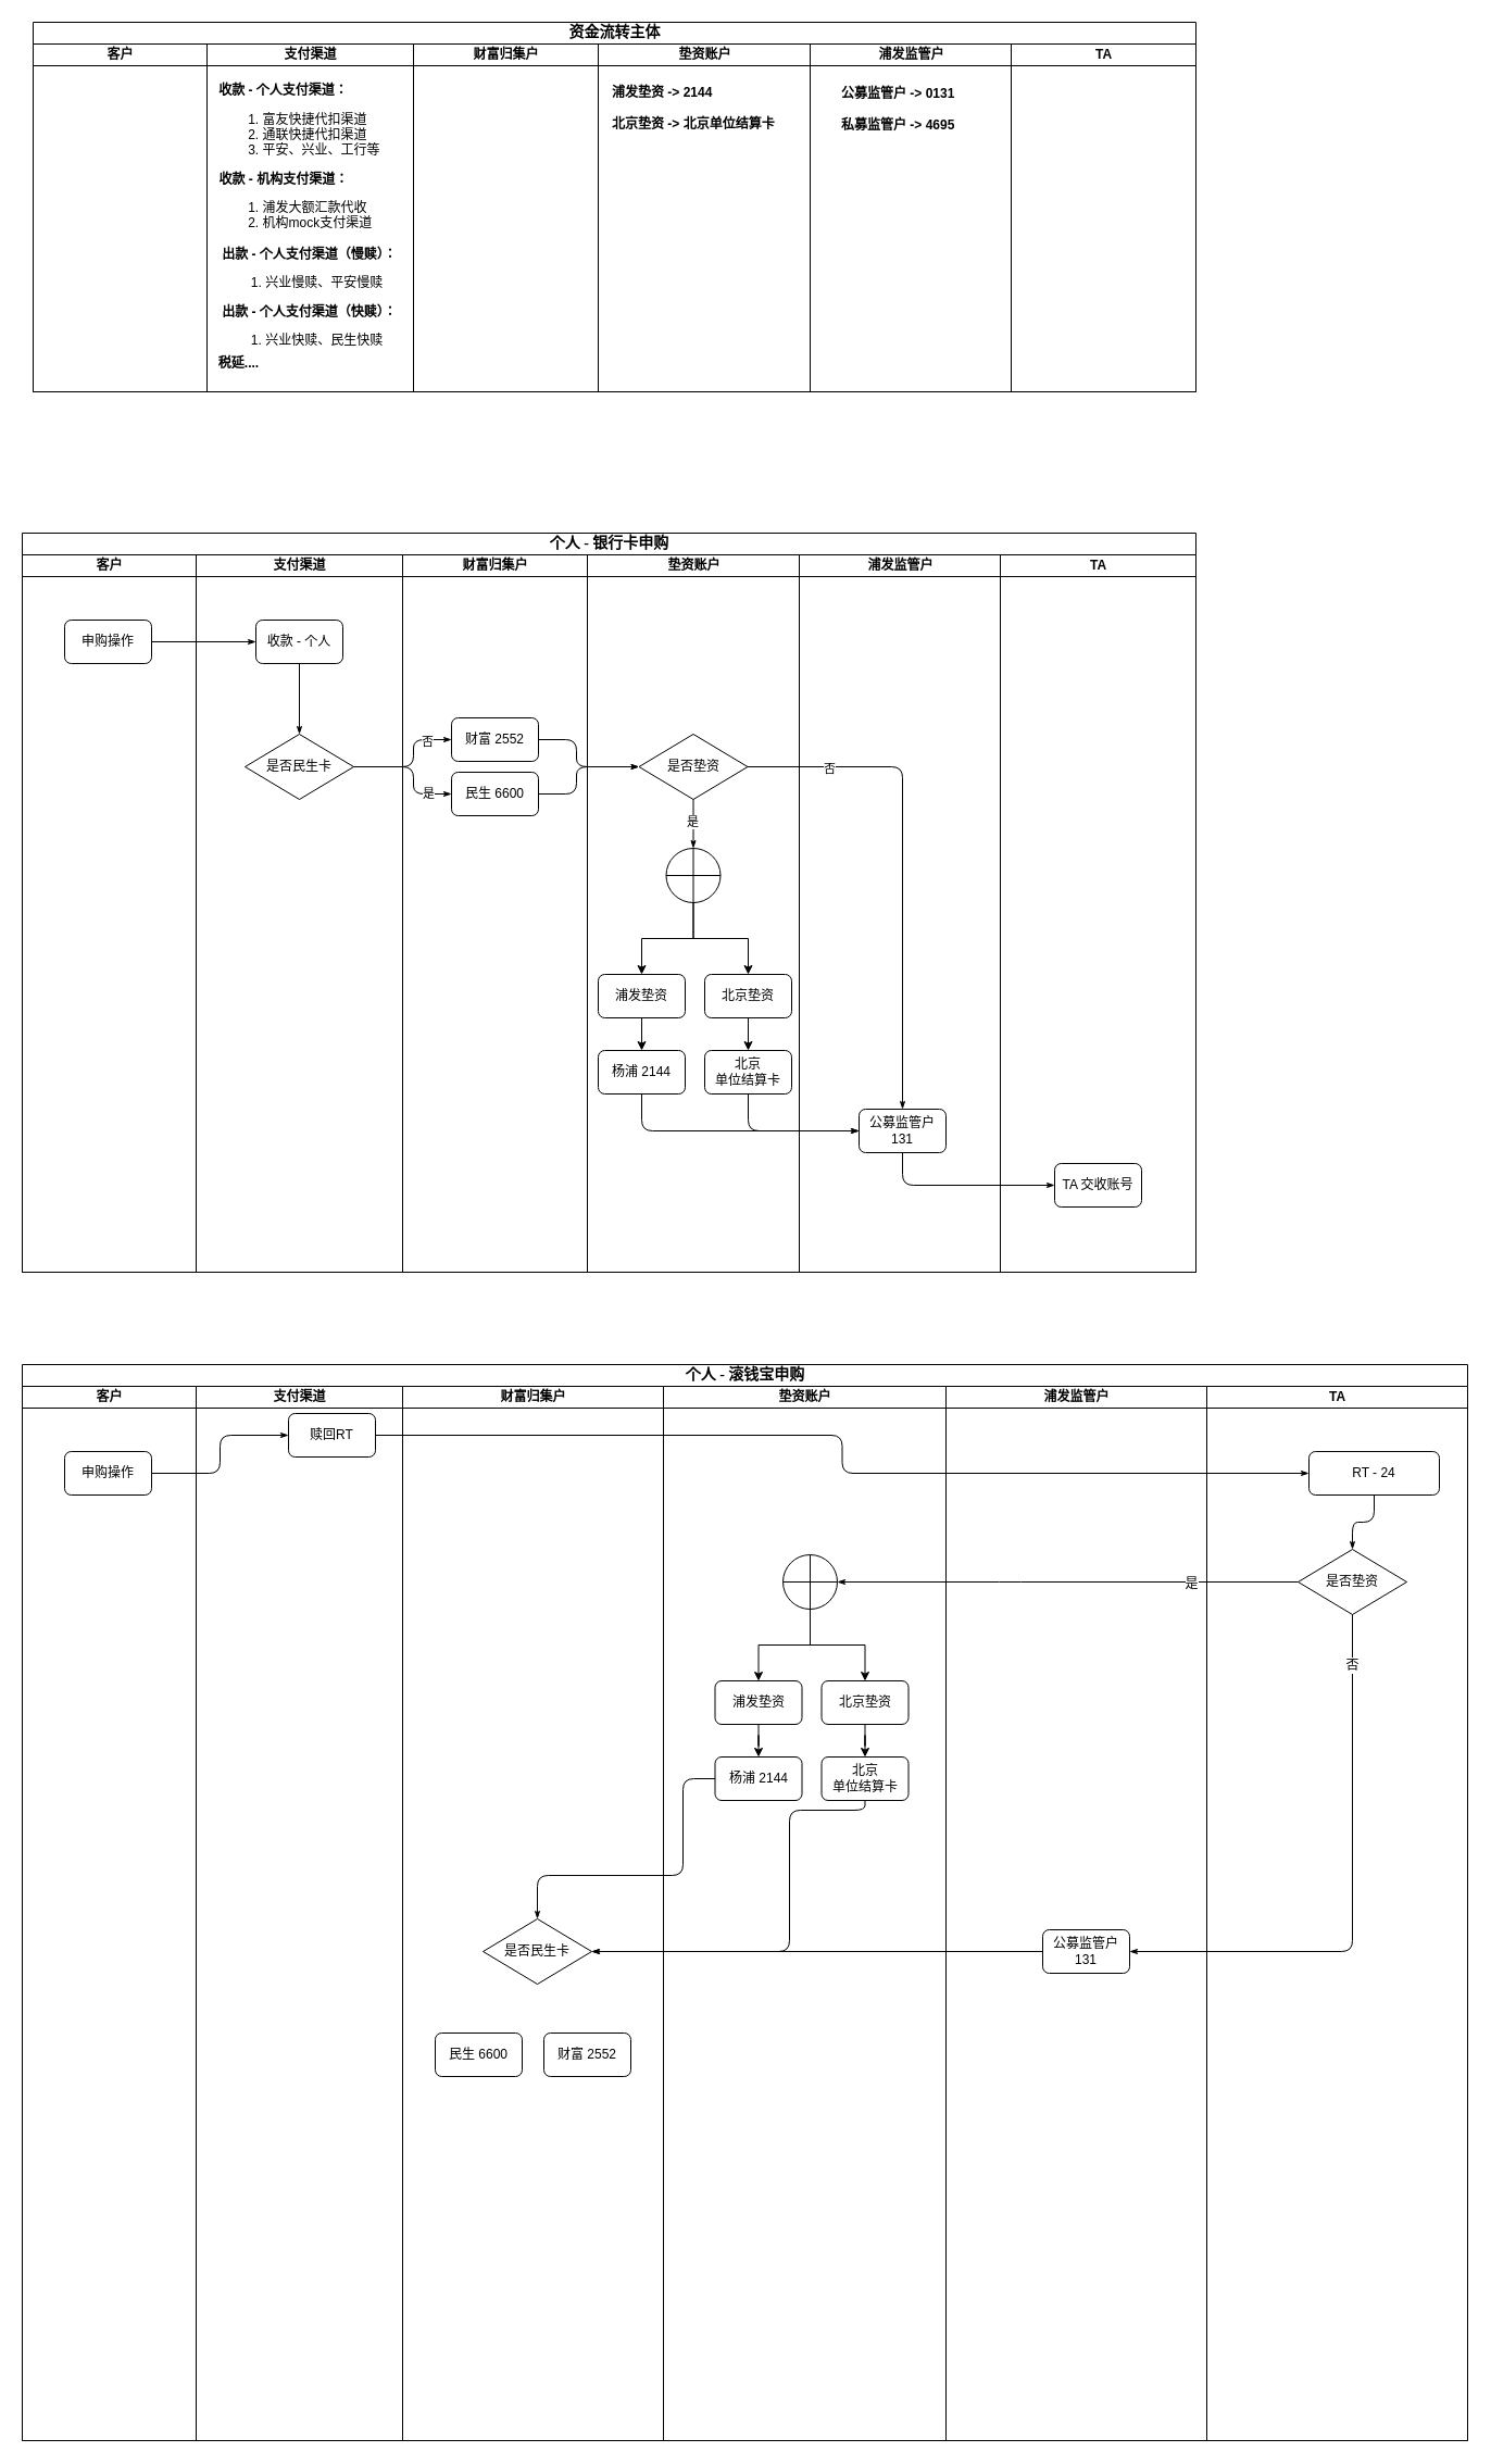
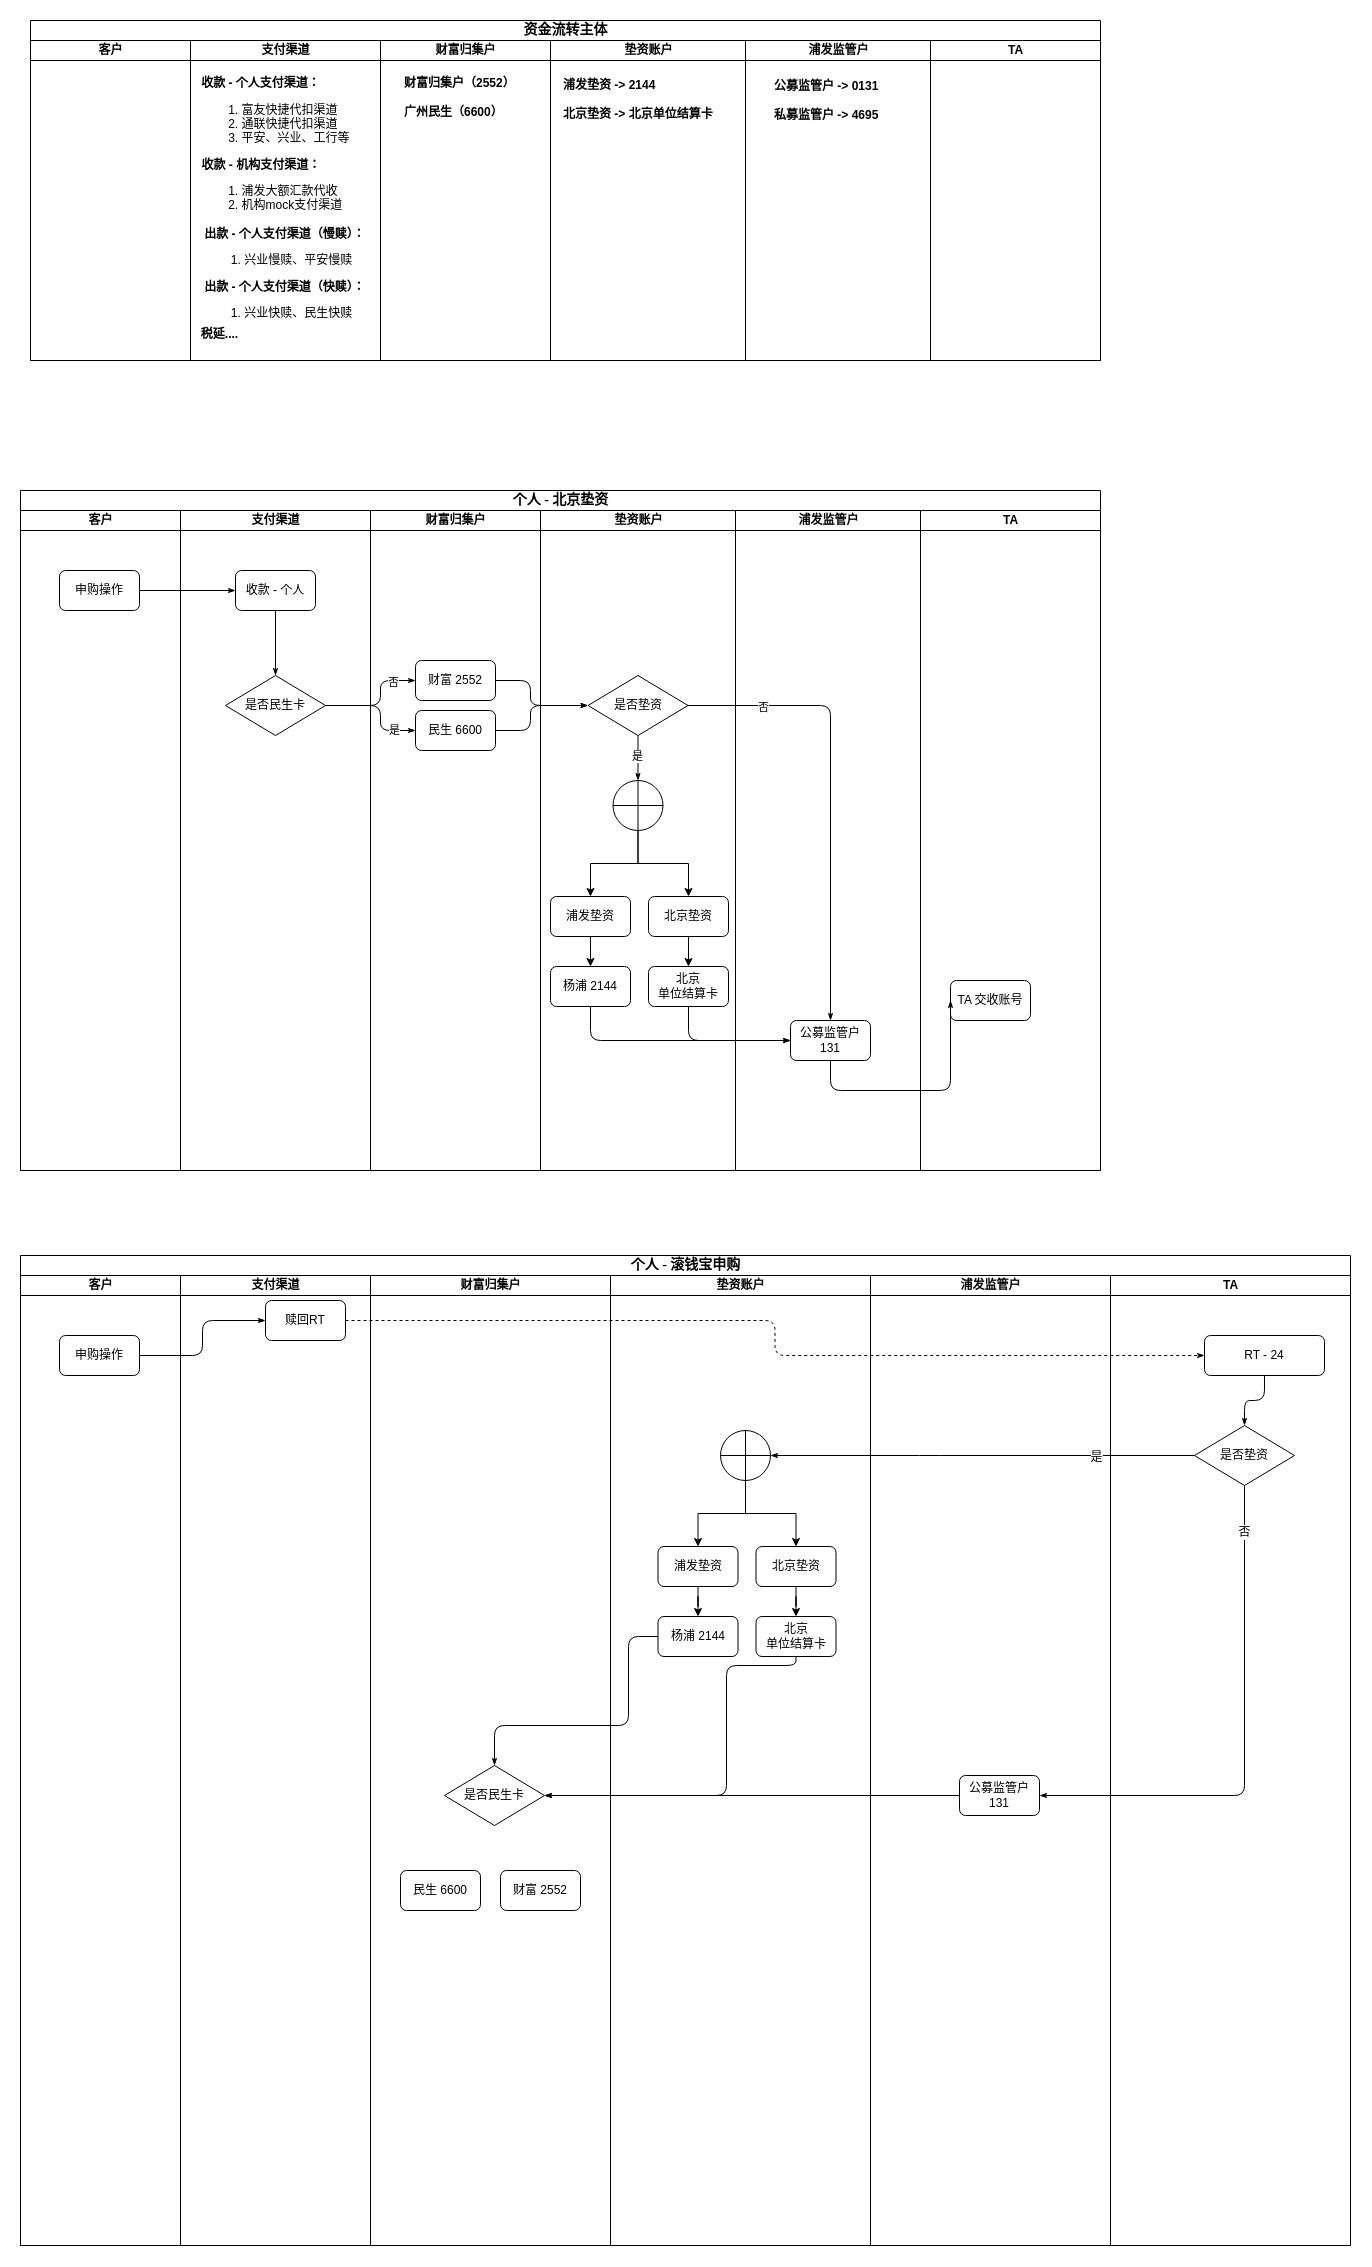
+ <mxCell id="7" value="&lt;b style=&quot;background-color: initial;&quot;&gt;财富归集户（2552）&lt;br&gt;&lt;/b&gt;&lt;br&gt;&lt;b style=&quot;background-color: initial;&quot;&gt;广州民生（6600）&lt;/b&gt;" style="text;html=1;align=left;verticalAlign=middle;resizable=0;points=[];autosize=1;strokeColor=none;fillColor=none;" vertex="1" parent="6"><mxGeometry x="22" y="27" width="130" height="60" as="geometry" /></mxCell>
- <mxCell id="15" value="&lt;font style=&quot;font-size: 14px;&quot;&gt;个人 - 银行卡申购&lt;/font&gt;" style="swimlane;html=1;childLayout=stackLayout;startSize=20;rounded=0;shadow=0;labelBackgroundColor=none;strokeWidth=1;fontFamily=Verdana;fontSize=8;align=center;" vertex="1" parent="1"><mxGeometry x="20" y="490" width="1080" height="680" as="geometry"><mxRectangle x="70" y="40" width="60" height="20" as="alternateBounds" /></mxGeometry></mxCell>
+ <mxCell id="15" value="&lt;font style=&quot;font-size: 14px;&quot;&gt;个人 - 北京垫资&lt;/font&gt;" style="swimlane;html=1;childLayout=stackLayout;startSize=20;rounded=0;shadow=0;labelBackgroundColor=none;strokeWidth=1;fontFamily=Verdana;fontSize=8;align=center;" vertex="1" parent="1"><mxGeometry x="20" y="490" width="1080" height="680" as="geometry"><mxRectangle x="70" y="40" width="60" height="20" as="alternateBounds" /></mxGeometry></mxCell>
- <mxCell id="44" value="TA 交收账号" style="rounded=1;whiteSpace=wrap;html=1;" vertex="1" parent="43"><mxGeometry x="50" y="560" width="80" height="40" as="geometry" /></mxCell>
+ <mxCell id="44" value="TA 交收账号" style="rounded=1;whiteSpace=wrap;html=1;" vertex="1" parent="43"><mxGeometry x="30" y="470" width="80" height="40" as="geometry" /></mxCell>
- <mxCell id="80" style="edgeStyle=orthogonalEdgeStyle;rounded=1;orthogonalLoop=1;jettySize=auto;html=1;entryX=0;entryY=0.5;entryDx=0;entryDy=0;strokeColor=default;strokeWidth=1;align=center;verticalAlign=middle;fontFamily=Verdana;fontSize=8;fontColor=default;labelBackgroundColor=none;startArrow=none;startFill=0;startSize=5;endArrow=classicThin;endFill=1;endSize=5;" edge="1" parent="54" source="58" target="76"><mxGeometry relative="1" as="geometry" /></mxCell>
+ <mxCell id="80" style="edgeStyle=orthogonalEdgeStyle;rounded=1;orthogonalLoop=1;jettySize=auto;html=1;entryX=0;entryY=0.5;entryDx=0;entryDy=0;strokeColor=default;strokeWidth=1;align=center;verticalAlign=middle;fontFamily=Verdana;fontSize=8;fontColor=default;labelBackgroundColor=none;startArrow=none;startFill=0;startSize=5;endArrow=classicThin;endFill=1;endSize=5;dashed=1;" edge="1" parent="54" source="58" target="76"><mxGeometry relative="1" as="geometry" /></mxCell>
